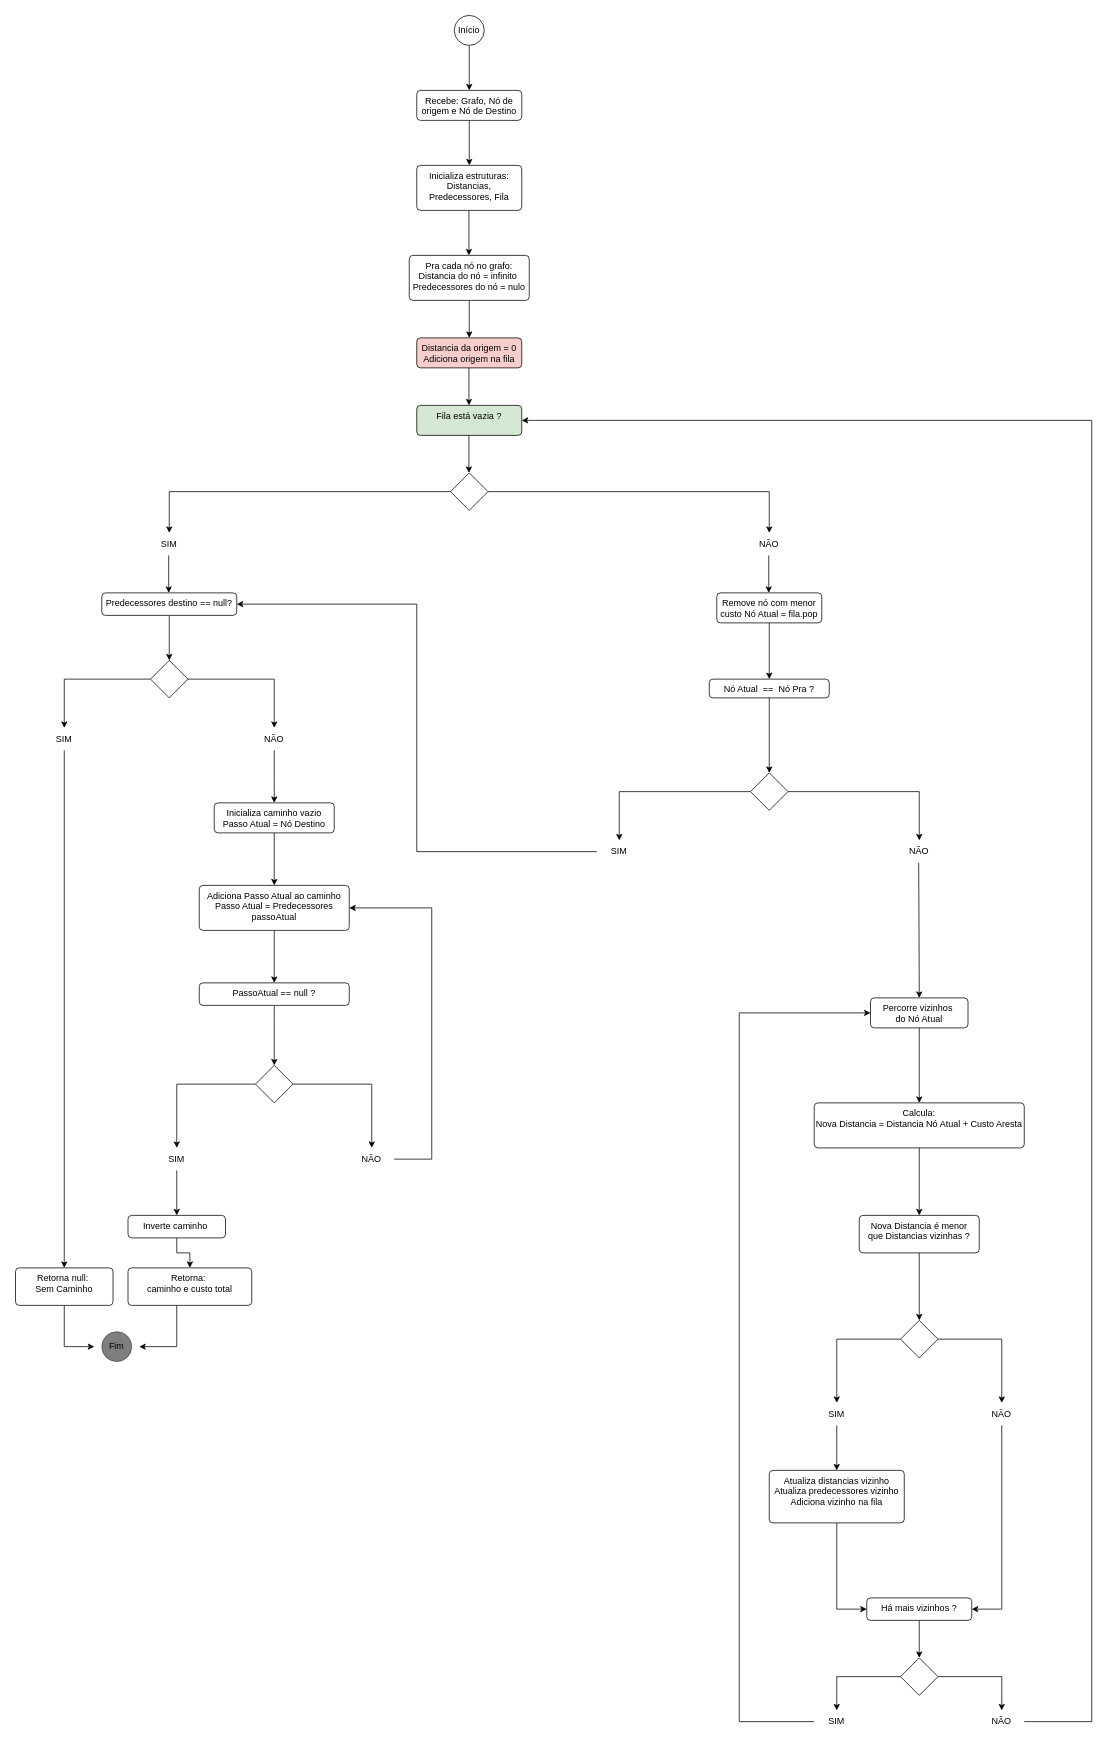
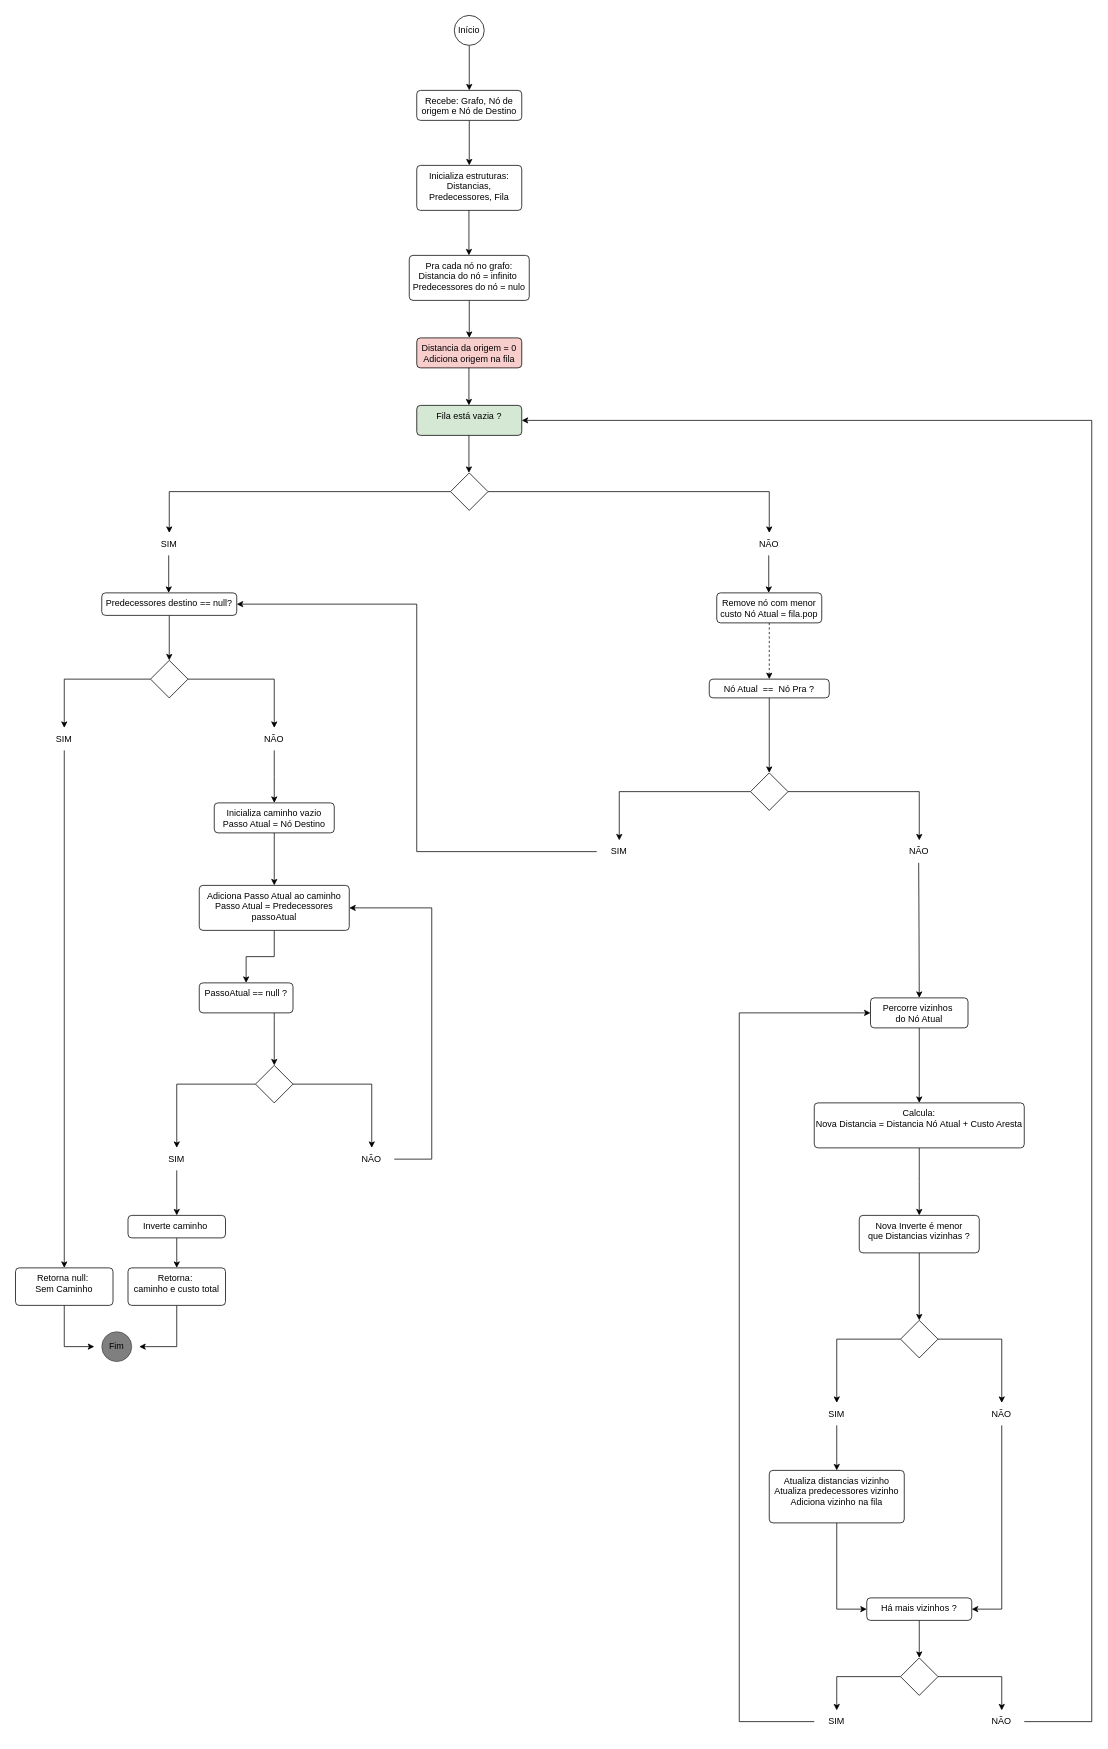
- <mxCell id="19" style="edgeStyle=orthogonalEdgeStyle;rounded=0;orthogonalLoop=1;jettySize=auto;html=1;entryX=0.5;entryY=0;entryDx=0;entryDy=0;" parent="1" source="20" target="57" edge="1"><mxGeometry relative="1" as="geometry" /></mxCell>
+ <mxCell id="19" style="edgeStyle=orthogonalEdgeStyle;rounded=0;orthogonalLoop=1;jettySize=auto;html=1;entryX=0.5;entryY=0;entryDx=0;entryDy=0;dashed=1;" parent="1" source="20" target="57" edge="1"><mxGeometry relative="1" as="geometry" /></mxCell>
- <mxCell id="37" value="PassoAtual == null ?" style="html=1;align=center;verticalAlign=top;rounded=1;absoluteArcSize=1;arcSize=10;dashed=0;whiteSpace=wrap;" parent="1" vertex="1"><mxGeometry x="265" y="1310" width="200" height="30" as="geometry" /></mxCell>
+ <mxCell id="37" value="PassoAtual == null ?" style="html=1;align=center;verticalAlign=top;rounded=1;absoluteArcSize=1;arcSize=10;dashed=0;whiteSpace=wrap;" parent="1" vertex="1"><mxGeometry x="265" y="1310" width="125" height="40" as="geometry" /></mxCell>
- <mxCell id="64" value="Nova Distancia é menor&lt;br&gt;que Distancias vizinhas ?" style="html=1;align=center;verticalAlign=top;rounded=1;absoluteArcSize=1;arcSize=10;dashed=0;whiteSpace=wrap;" parent="1" vertex="1"><mxGeometry x="1145" y="1620" width="160" height="50" as="geometry" /></mxCell>
+ <mxCell id="64" value="Nova Inverte é menor&lt;br&gt;que Distancias vizinhas ?" style="html=1;align=center;verticalAlign=top;rounded=1;absoluteArcSize=1;arcSize=10;dashed=0;whiteSpace=wrap;" parent="1" vertex="1"><mxGeometry x="1145" y="1620" width="160" height="50" as="geometry" /></mxCell>
- <mxCell id="41" value="Retorna:&amp;nbsp;&lt;br&gt;caminho e custo total" style="html=1;align=center;verticalAlign=top;rounded=1;absoluteArcSize=1;arcSize=10;dashed=0;whiteSpace=wrap;" parent="1" vertex="1"><mxGeometry x="170" y="1690" width="165" height="50" as="geometry" /></mxCell>
+ <mxCell id="41" value="Retorna:&amp;nbsp;&lt;br&gt;caminho e custo total" style="html=1;align=center;verticalAlign=top;rounded=1;absoluteArcSize=1;arcSize=10;dashed=0;whiteSpace=wrap;" parent="1" vertex="1"><mxGeometry x="170" y="1690" width="130" height="50" as="geometry" /></mxCell>
